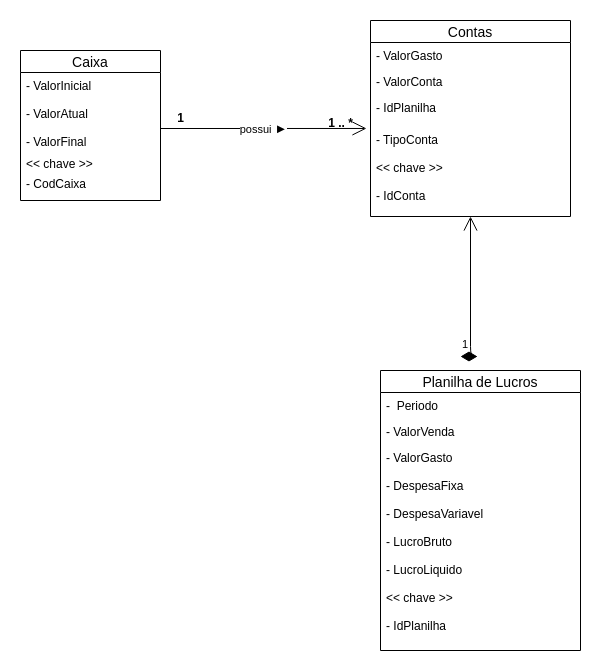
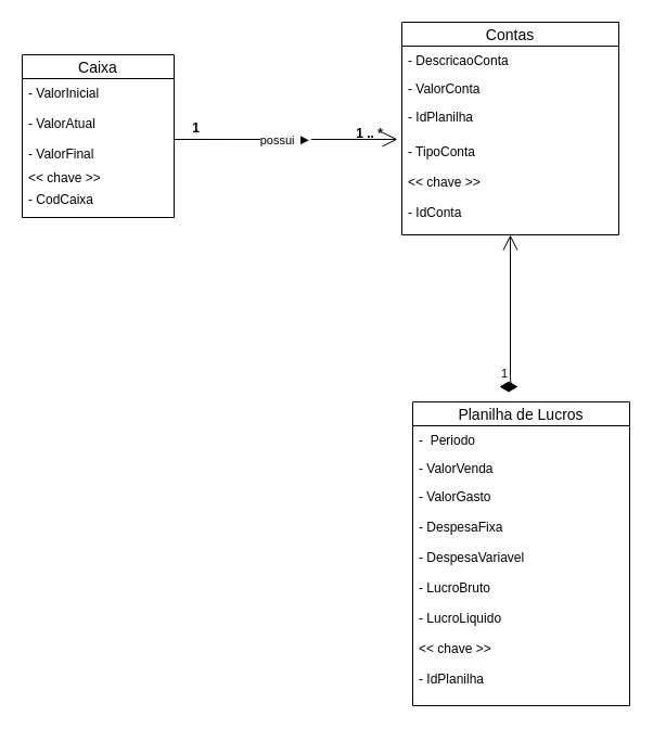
- <mxCell id="3" value="- ValorGasto" style="text;strokeColor=none;fillColor=none;spacingLeft=4;spacingRight=4;overflow=hidden;rotatable=0;points=[[0,0.5],[1,0.5]];portConstraint=eastwest;fontSize=12;" vertex="1" parent="2"><mxGeometry y="22" width="200" height="26" as="geometry" /></mxCell>
+ <mxCell id="3" value="- DescricaoConta" style="text;strokeColor=none;fillColor=none;spacingLeft=4;spacingRight=4;overflow=hidden;rotatable=0;points=[[0,0.5],[1,0.5]];portConstraint=eastwest;fontSize=12;" vertex="1" parent="2"><mxGeometry y="22" width="200" height="26" as="geometry" /></mxCell>
